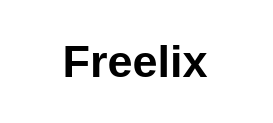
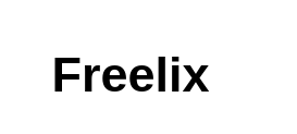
- <mxCell id="2" value="&lt;b&gt;&lt;font style=&quot;font-size: 30px;&quot;&gt;Freelix&lt;/font&gt;&lt;/b&gt;" style="text;html=1;align=center;verticalAlign=middle;whiteSpace=wrap;rounded=0;" vertex="1" parent="1"><mxGeometry x="20" y="20" width="140" height="40" as="geometry" /></mxCell>
+ <mxCell id="2" value="&lt;b&gt;&lt;font style=&quot;font-size: 30px;&quot;&gt;Freelix&lt;/font&gt;&lt;/b&gt;" style="text;html=1;align=center;verticalAlign=middle;whiteSpace=wrap;rounded=0;" vertex="1" parent="1"><mxGeometry x="10" y="25" width="140" height="40" as="geometry" /></mxCell>
